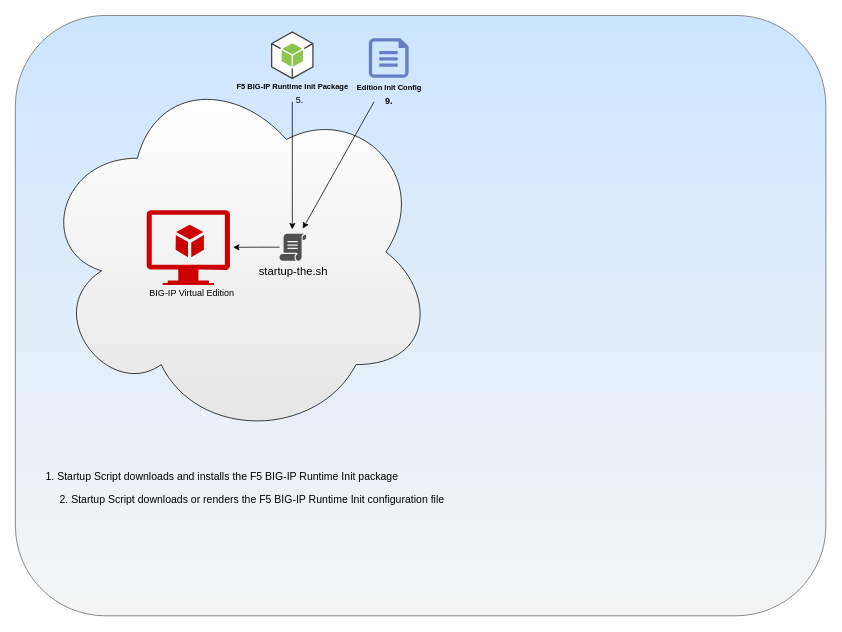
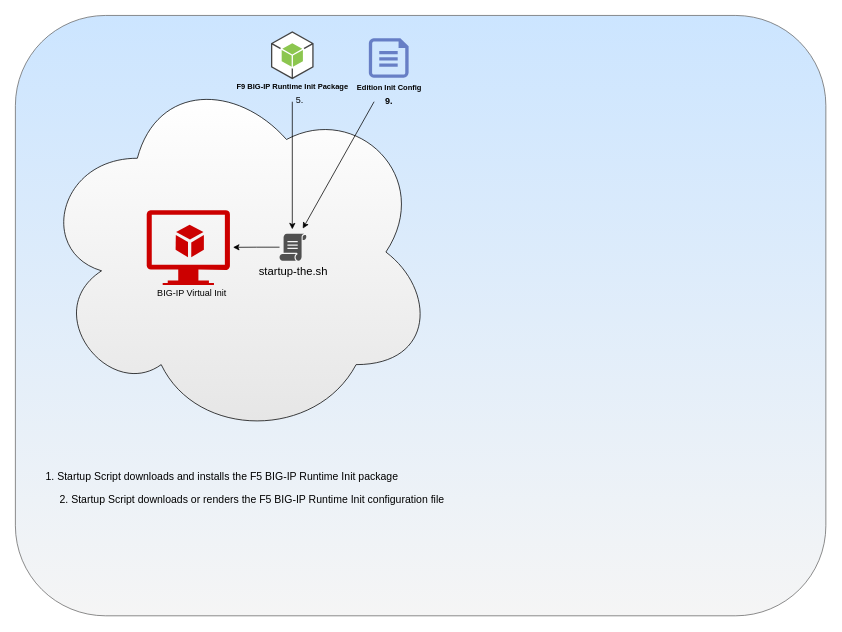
- <mxCell id="18" value="&lt;font style=&quot;font-size: 10px&quot;&gt;&lt;b&gt;F5 BIG-IP Runtime Init Package&lt;/b&gt;&lt;/font&gt;" style="text;html=1;resizable=0;autosize=1;align=center;verticalAlign=middle;points=[];fillColor=none;strokeColor=none;rounded=0;opacity=50;spacing=0;" parent="17" vertex="1"><mxGeometry x="-20" y="50" width="160" height="20" as="geometry" /></mxCell>
+ <mxCell id="18" value="&lt;font style=&quot;font-size: 10px&quot;&gt;&lt;b&gt;F9 BIG-IP Runtime Init Package&lt;/b&gt;&lt;/font&gt;" style="text;html=1;resizable=0;autosize=1;align=center;verticalAlign=middle;points=[];fillColor=none;strokeColor=none;rounded=0;opacity=50;spacing=0;" parent="17" vertex="1"><mxGeometry x="-20" y="50" width="160" height="20" as="geometry" /></mxCell>
- <mxCell id="9" value="BIG-IP Virtual Edition" style="text;html=1;align=center;verticalAlign=middle;resizable=0;points=[];autosize=1;" parent="7" vertex="1"><mxGeometry x="-5.002" y="101.627" width="130" height="20" as="geometry" /></mxCell>
+ <mxCell id="9" value="BIG-IP Virtual Init" style="text;html=1;align=center;verticalAlign=middle;resizable=0;points=[];autosize=1;" parent="7" vertex="1"><mxGeometry x="-5.002" y="101.627" width="130" height="20" as="geometry" /></mxCell>
